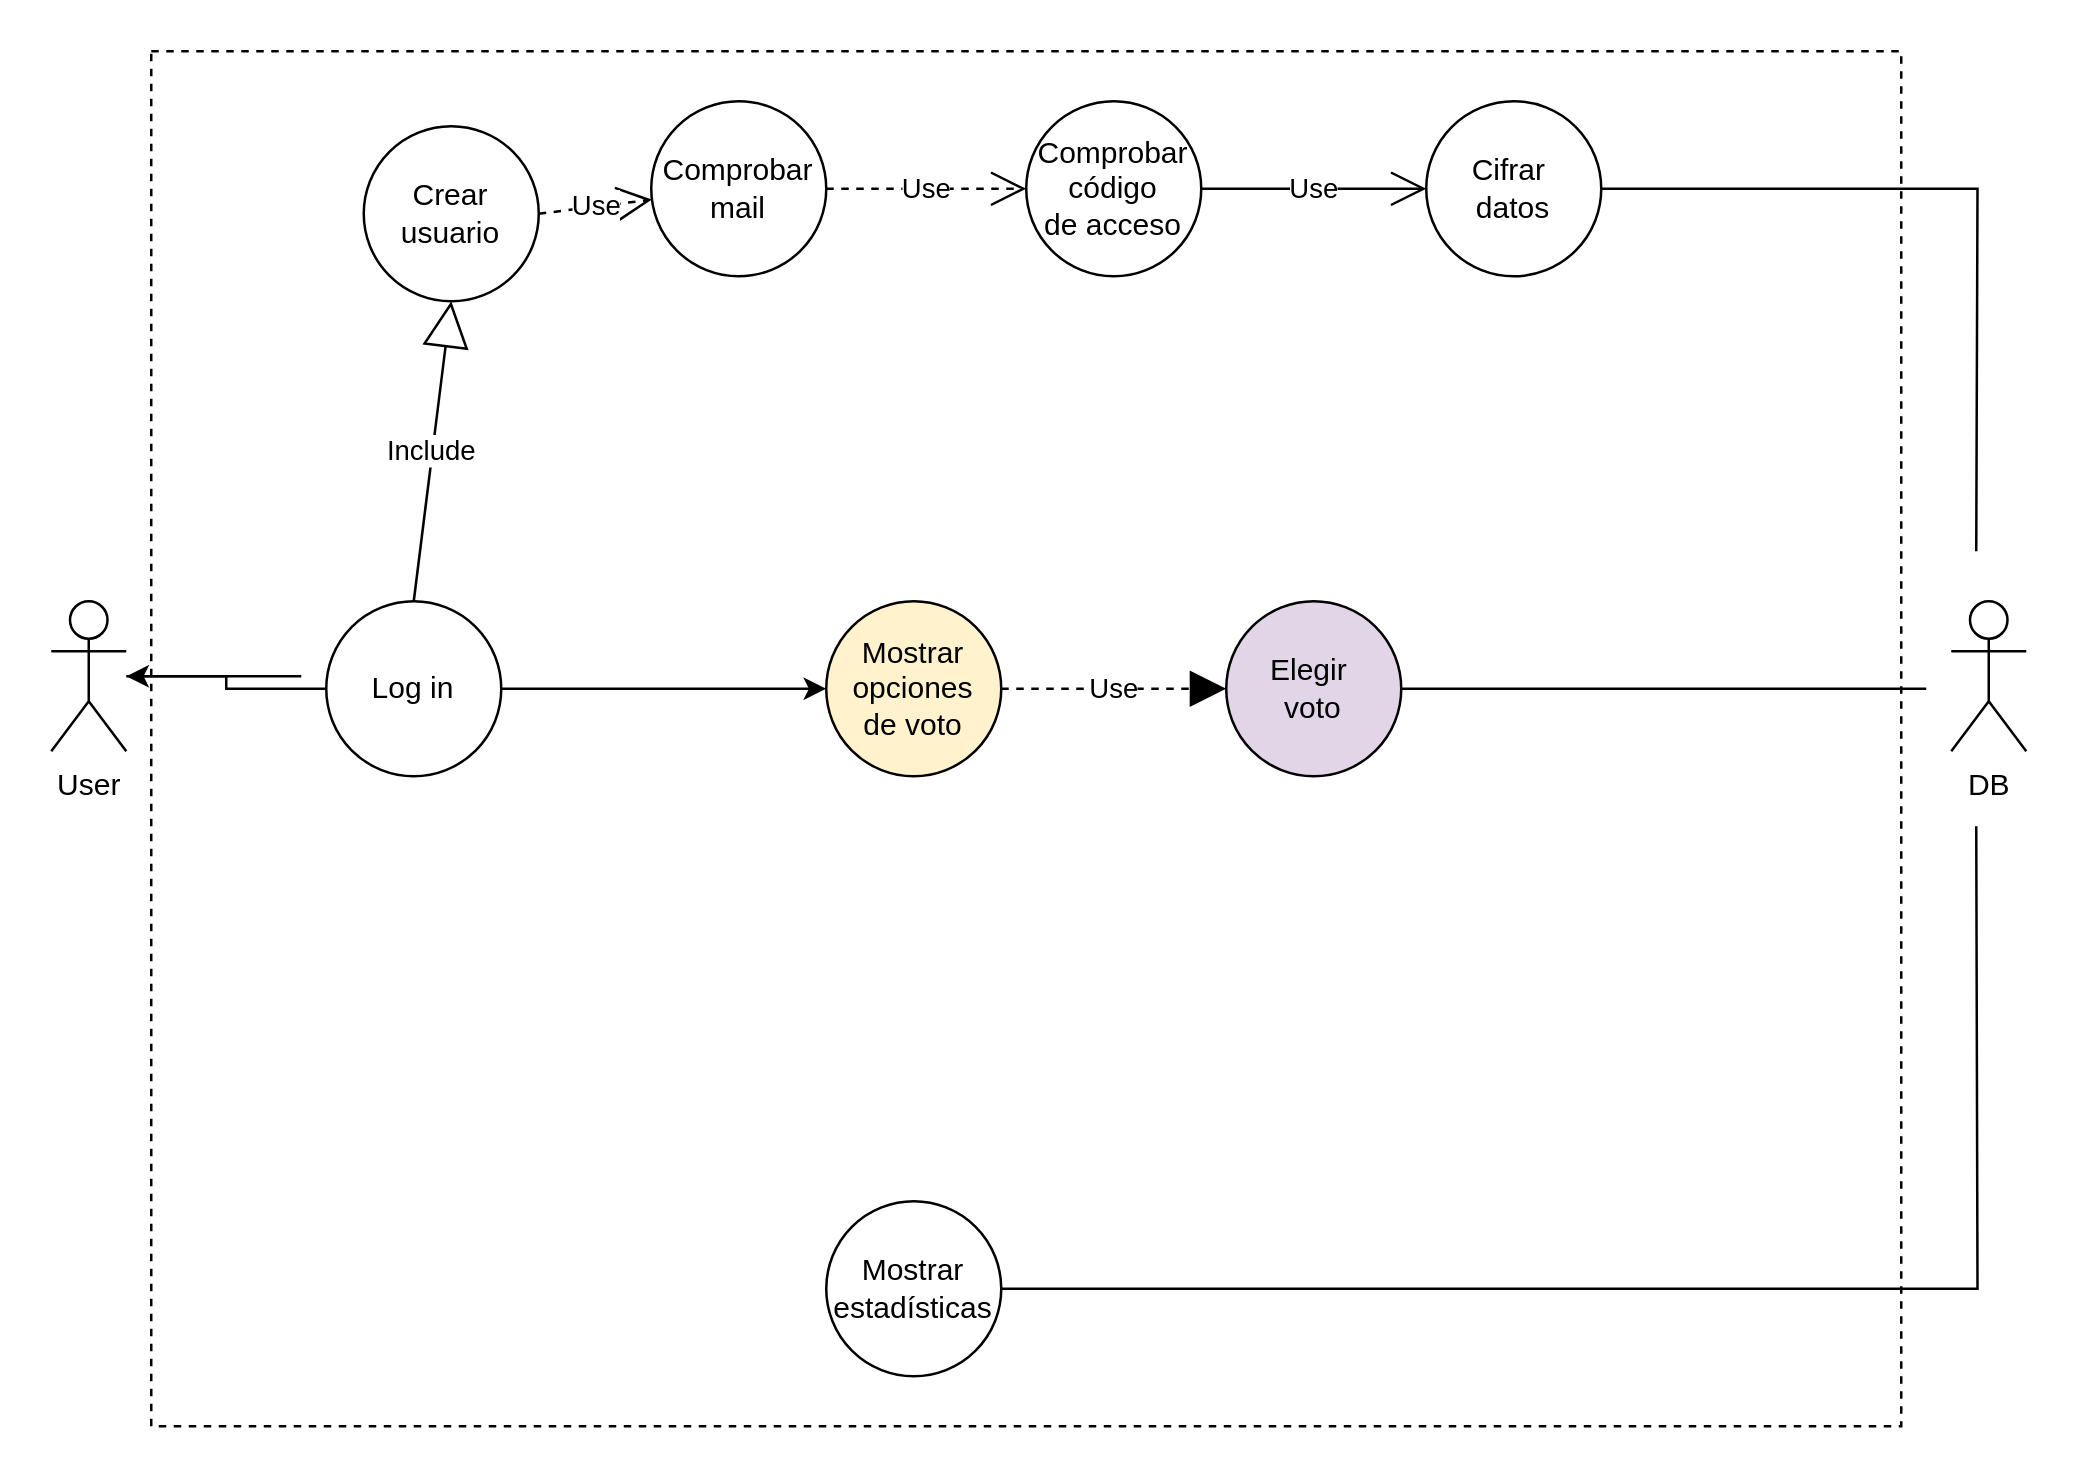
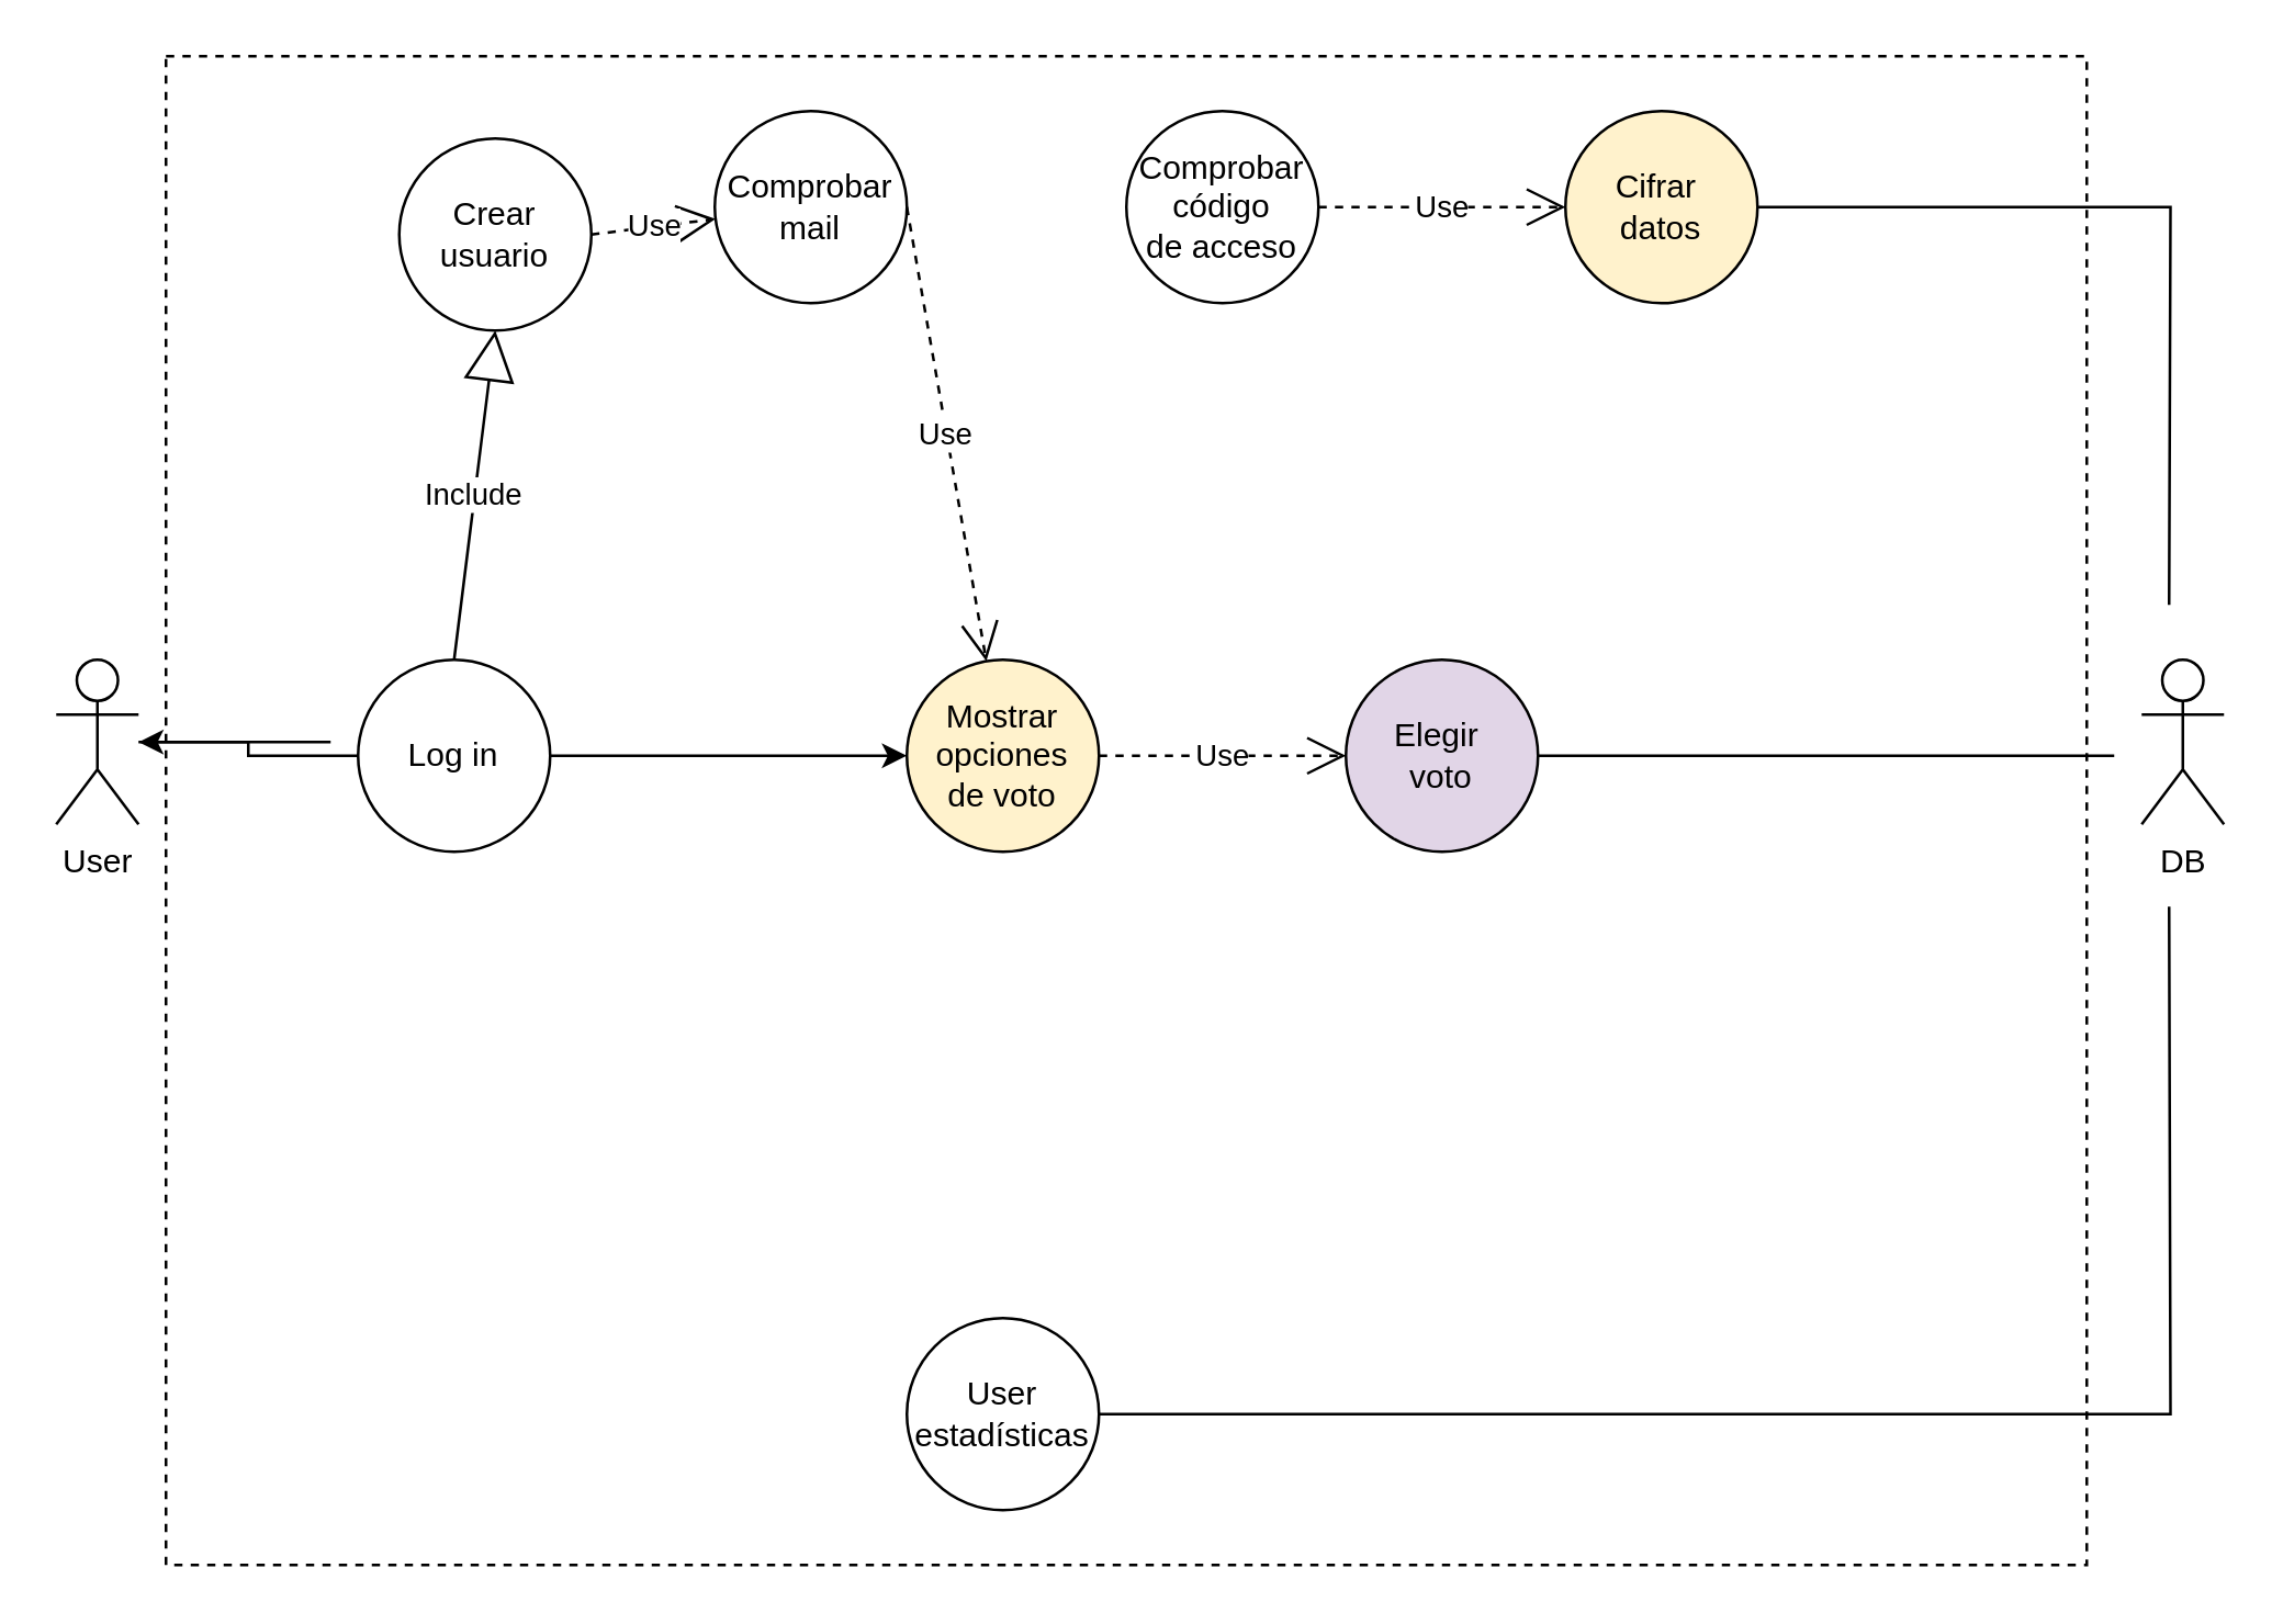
- <mxCell id="20" value="Use" style="endArrow=open;endSize=12;dashed=1;html=1;rounded=0;exitX=1;exitY=0.5;exitDx=0;exitDy=0;entryX=0;entryY=0.5;entryDx=0;entryDy=0;" edge="1" parent="1" source="16" target="17"><mxGeometry width="160" relative="1" as="geometry"><mxPoint x="225" y="160" as="sourcePoint" /><mxPoint x="385" y="160" as="targetPoint" /></mxGeometry></mxCell>
+ <mxCell id="20" value="Use" style="endArrow=open;endSize=12;dashed=1;html=1;rounded=0;exitX=1;exitY=0.5;exitDx=0;exitDy=0;" edge="1" parent="1" source="16" target="9"><mxGeometry width="160" relative="1" as="geometry"><mxPoint x="225" y="160" as="sourcePoint" /><mxPoint x="385" y="160" as="targetPoint" /></mxGeometry></mxCell>
- <mxCell id="21" value="Use" style="endArrow=open;endSize=12;dashed=0;html=1;rounded=0;exitX=1;exitY=0.5;exitDx=0;exitDy=0;entryX=0;entryY=0.5;entryDx=0;entryDy=0;" edge="1" parent="1" source="17" target="11"><mxGeometry width="160" relative="1" as="geometry"><mxPoint x="424" y="130" as="sourcePoint" /><mxPoint x="584" y="130" as="targetPoint" /></mxGeometry></mxCell>
+ <mxCell id="21" value="Use" style="endArrow=open;endSize=12;dashed=1;html=1;rounded=0;exitX=1;exitY=0.5;exitDx=0;exitDy=0;entryX=0;entryY=0.5;entryDx=0;entryDy=0;" edge="1" parent="1" source="17" target="11"><mxGeometry width="160" relative="1" as="geometry"><mxPoint x="424" y="130" as="sourcePoint" /><mxPoint x="584" y="130" as="targetPoint" /></mxGeometry></mxCell>
- <mxCell id="11" value="Cifrar&amp;nbsp;&lt;br&gt;datos" style="ellipse;whiteSpace=wrap;html=1;aspect=fixed;" vertex="1" parent="1"><mxGeometry x="570" y="40" width="70" height="70" as="geometry" /></mxCell>
+ <mxCell id="11" value="Cifrar&amp;nbsp;&lt;br&gt;datos" style="ellipse;whiteSpace=wrap;html=1;aspect=fixed;fillColor=#fff2cc;" vertex="1" parent="1"><mxGeometry x="570" y="40" width="70" height="70" as="geometry" /></mxCell>
- <mxCell id="22" value="Use" style="endArrow=block;endSize=12;dashed=1;html=1;rounded=0;exitX=1;exitY=0.5;exitDx=0;exitDy=0;entryX=0;entryY=0.5;entryDx=0;entryDy=0;" edge="1" parent="1" source="9" target="13"><mxGeometry width="160" relative="1" as="geometry"><mxPoint x="245" y="180" as="sourcePoint" /><mxPoint x="405" y="180" as="targetPoint" /></mxGeometry></mxCell>
+ <mxCell id="22" value="Use" style="endArrow=open;endSize=12;dashed=1;html=1;rounded=0;exitX=1;exitY=0.5;exitDx=0;exitDy=0;entryX=0;entryY=0.5;entryDx=0;entryDy=0;" edge="1" parent="1" source="9" target="13"><mxGeometry width="160" relative="1" as="geometry"><mxPoint x="245" y="180" as="sourcePoint" /><mxPoint x="405" y="180" as="targetPoint" /></mxGeometry></mxCell>
- <mxCell id="15" value="Mostrar&lt;br&gt;estadísticas" style="ellipse;whiteSpace=wrap;html=1;aspect=fixed;" vertex="1" parent="1"><mxGeometry x="330" y="480" width="70" height="70" as="geometry" /></mxCell>
+ <mxCell id="15" value="User&lt;br&gt;estadísticas" style="ellipse;whiteSpace=wrap;html=1;aspect=fixed;" vertex="1" parent="1"><mxGeometry x="330" y="480" width="70" height="70" as="geometry" /></mxCell>
